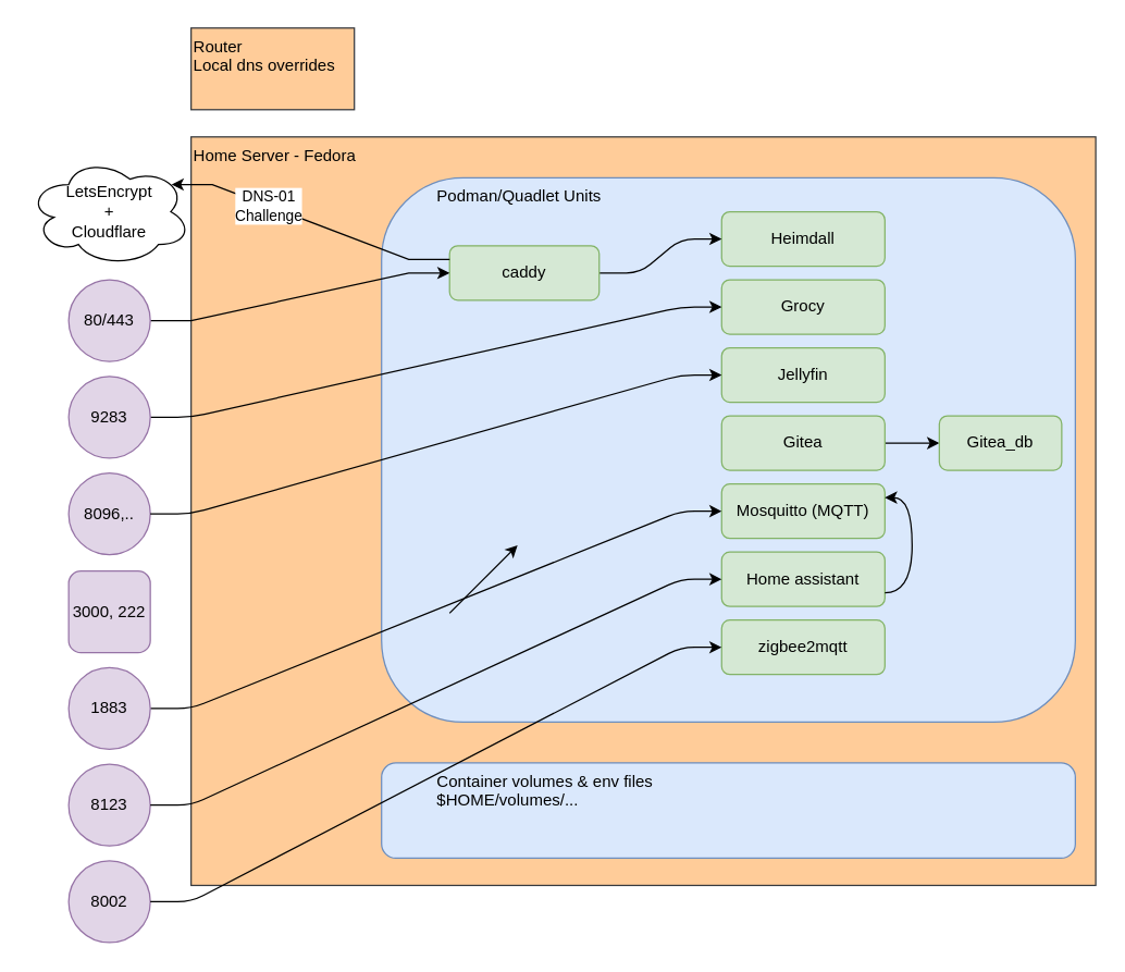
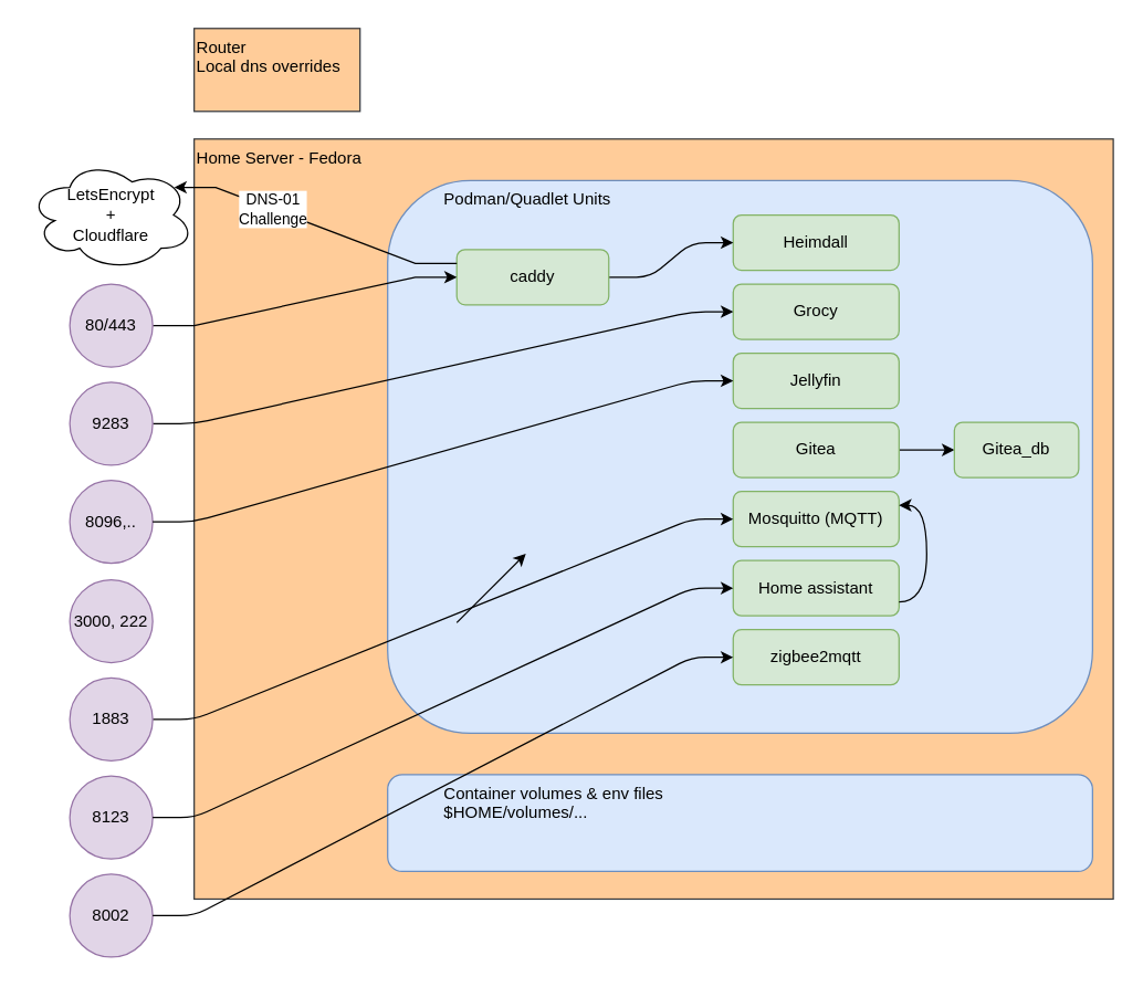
- <mxCell id="26" value="3000, 222" style="whiteSpace=wrap;html=1;fillColor=#e1d5e7;strokeColor=#9673a6;rounded=1;" vertex="1" parent="1"><mxGeometry x="50" y="419" width="60" height="60" as="geometry" /></mxCell>
+ <mxCell id="26" value="3000, 222" style="ellipse;whiteSpace=wrap;html=1;fillColor=#e1d5e7;strokeColor=#9673a6;" vertex="1" parent="1"><mxGeometry x="50" y="419" width="60" height="60" as="geometry" /></mxCell>
